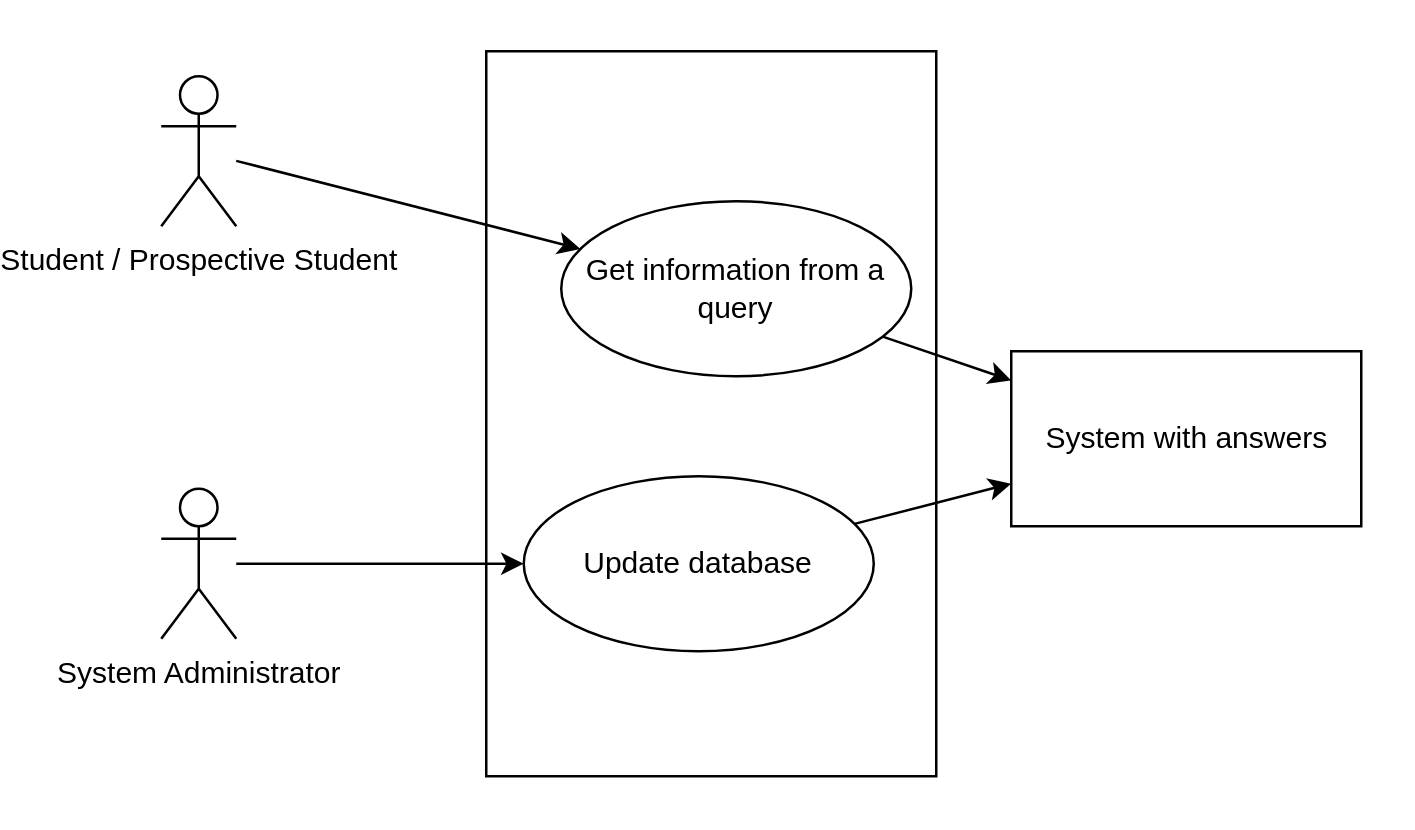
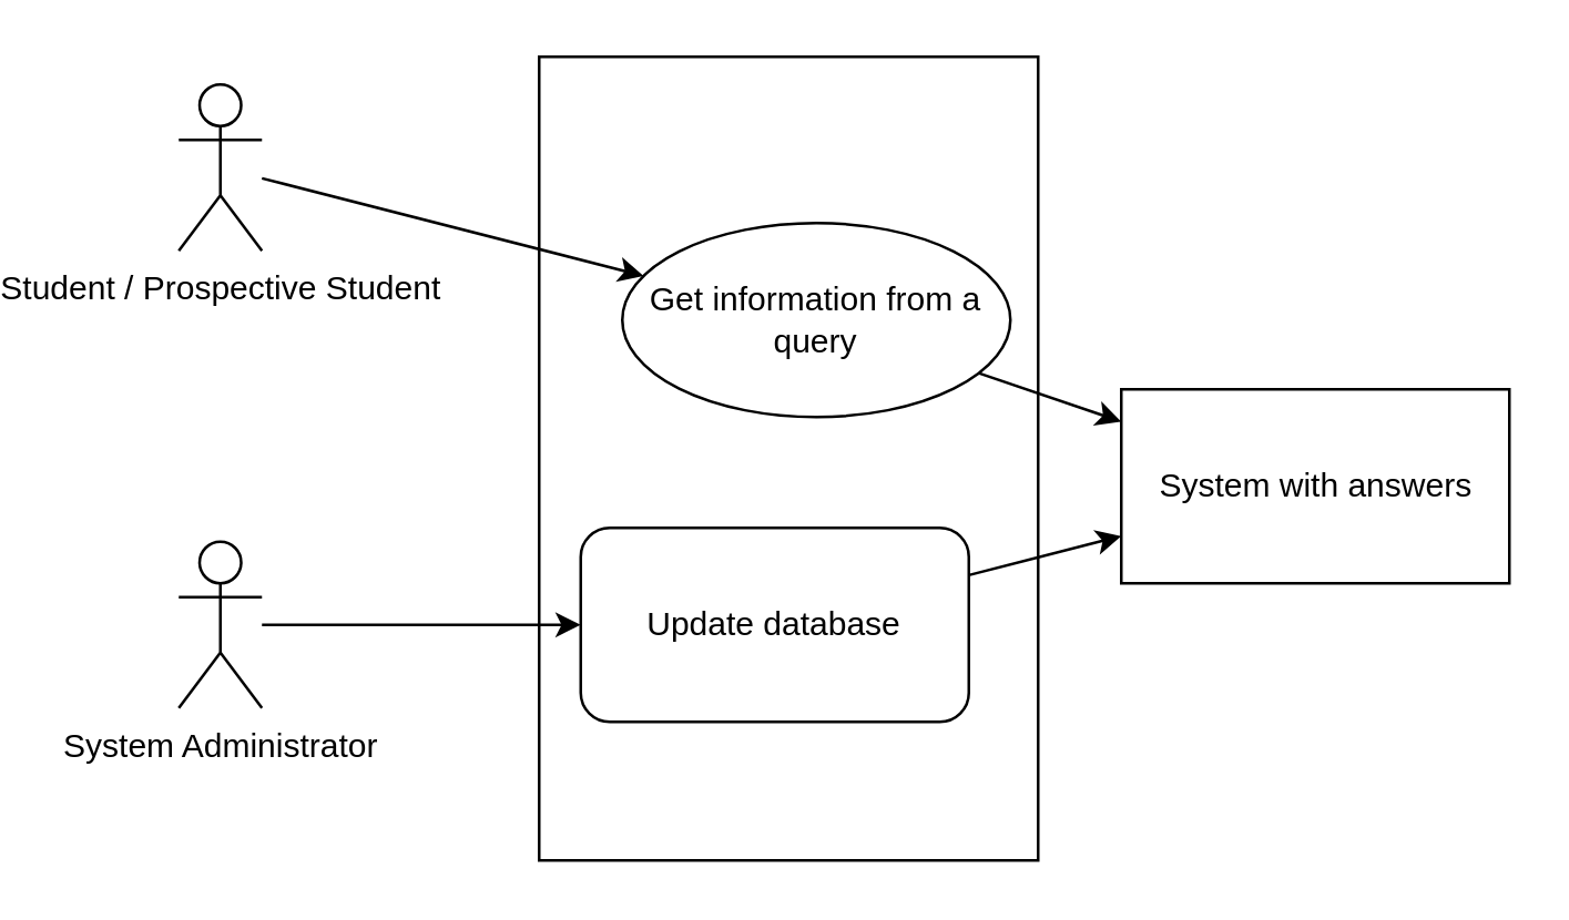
- <mxCell id="8" value="Update database" style="ellipse;whiteSpace=wrap;html=1;" vertex="1" parent="1"><mxGeometry x="165" y="190" width="140" height="70" as="geometry" /></mxCell>
+ <mxCell id="8" value="Update database" style="whiteSpace=wrap;html=1;rounded=1;" vertex="1" parent="1"><mxGeometry x="165" y="190" width="140" height="70" as="geometry" /></mxCell>
